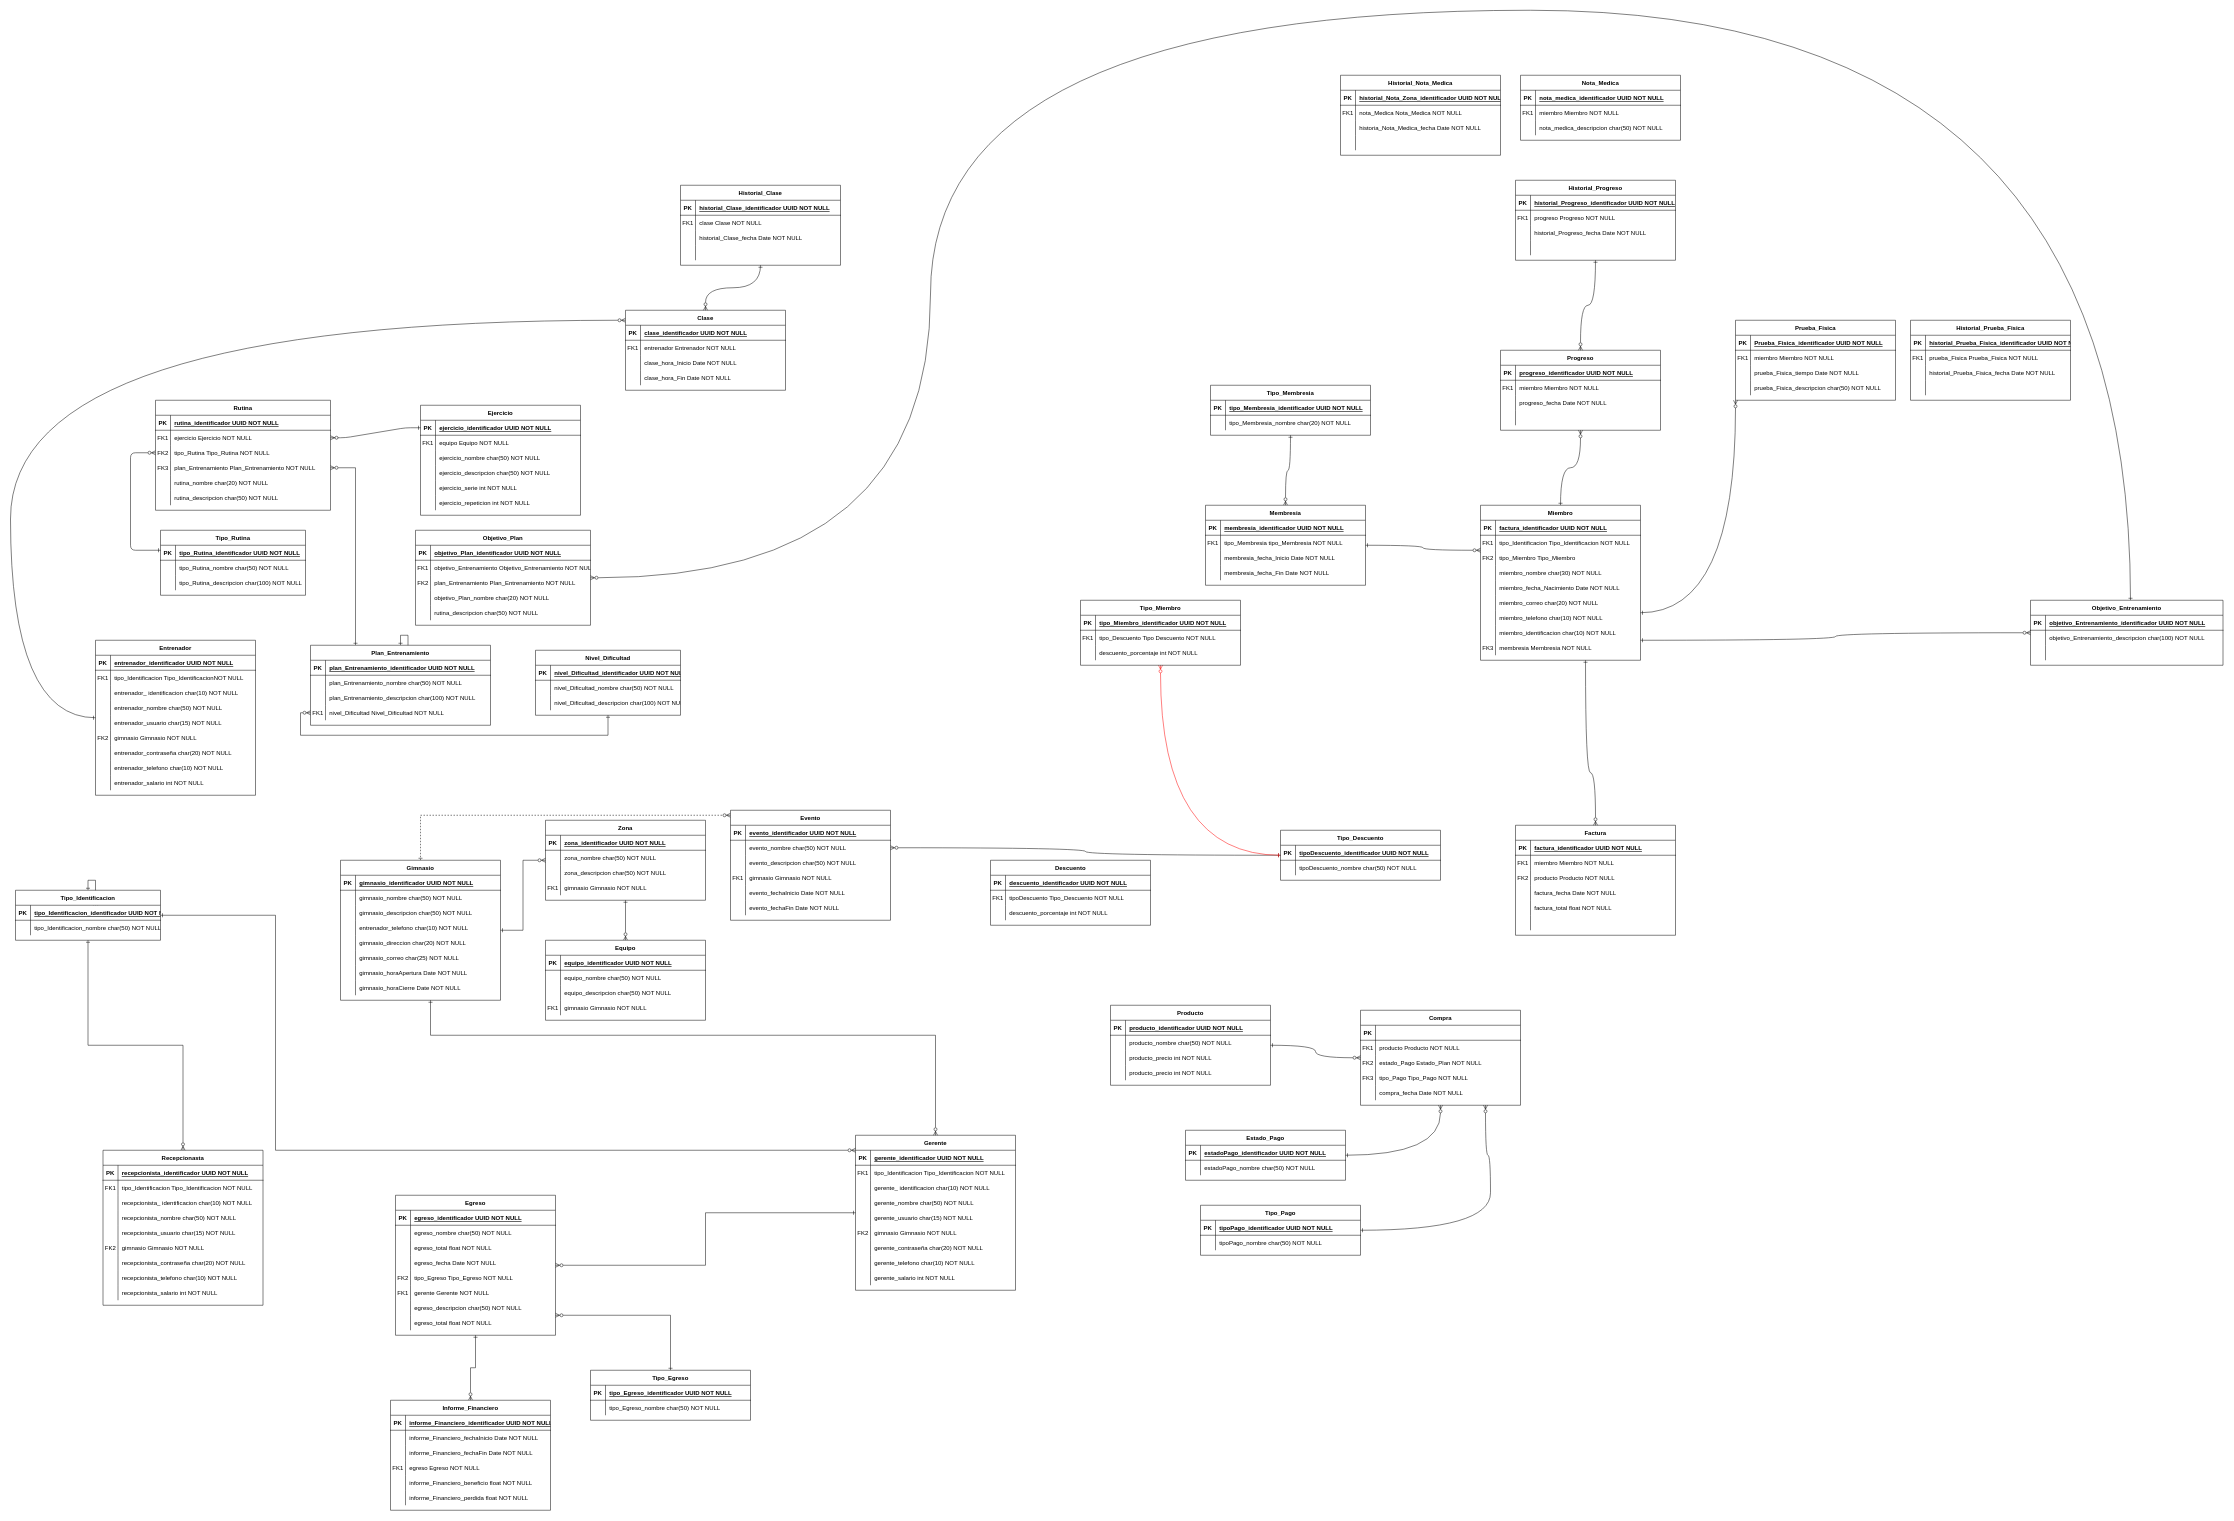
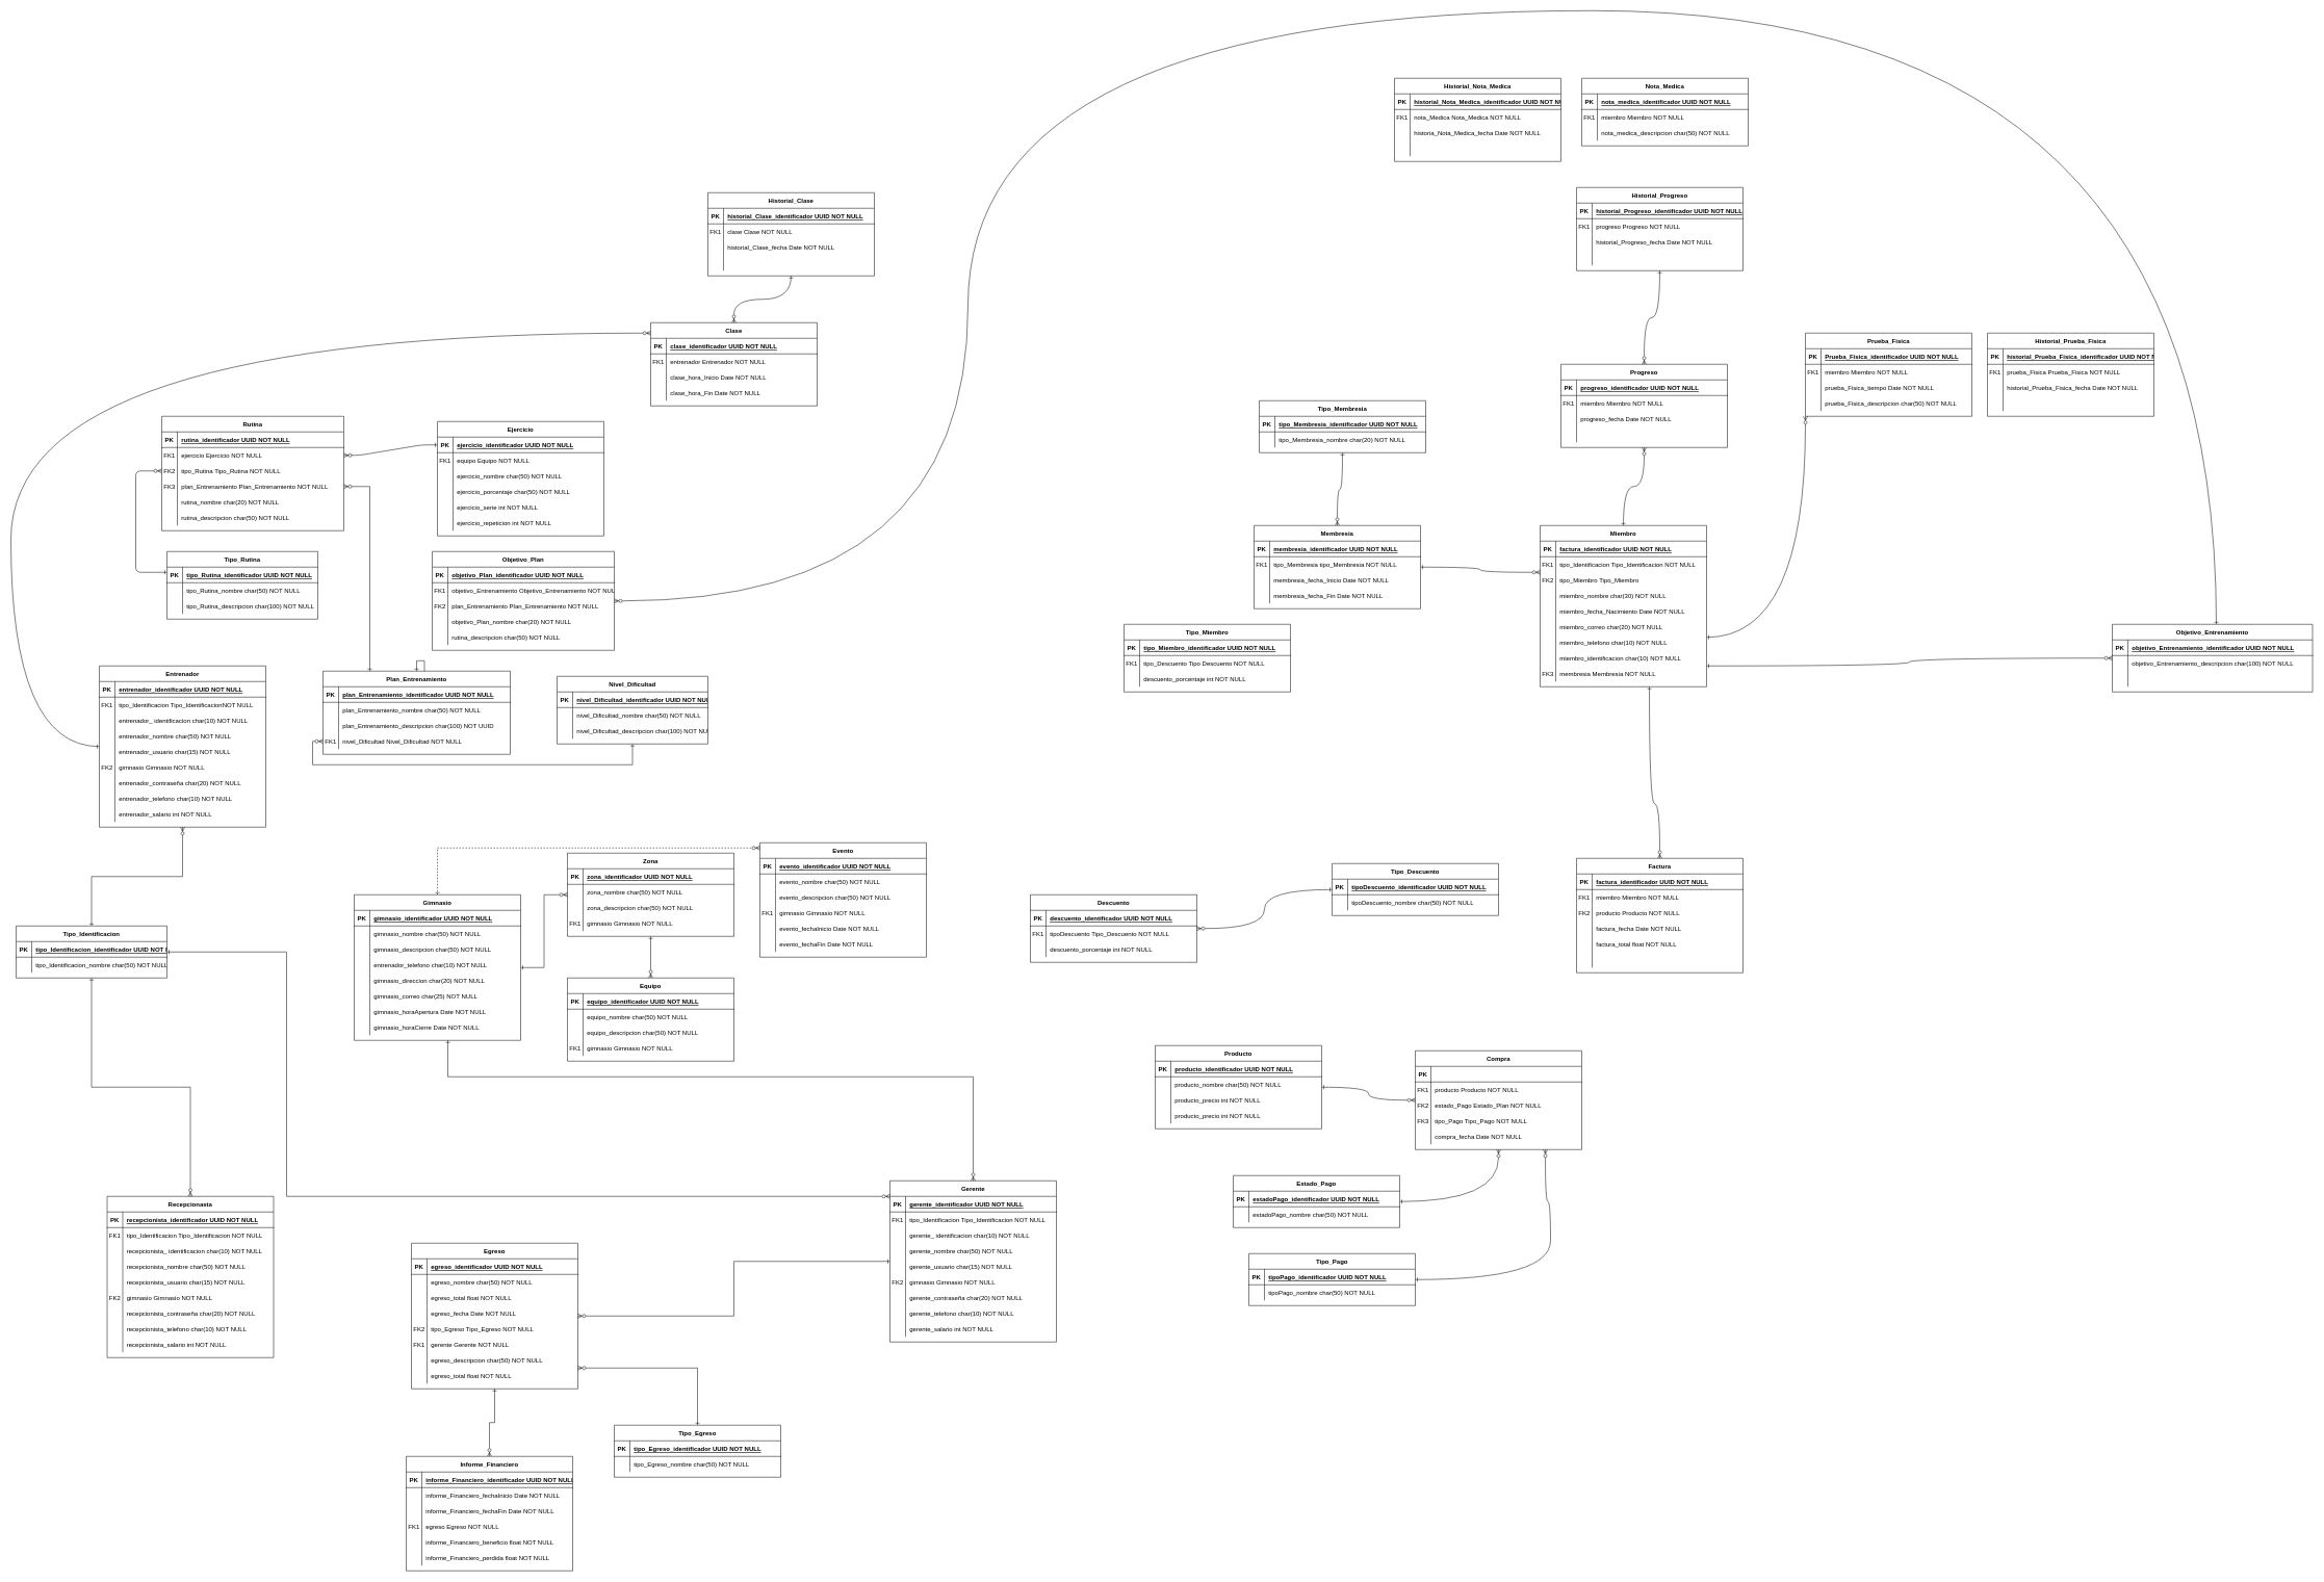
- <mxCell id="504" value="historial_Nota_Zona_identificador UUID NOT NULL " style="shape=partialRectangle;overflow=hidden;connectable=0;fillColor=none;top=0;left=0;bottom=0;right=0;align=left;spacingLeft=6;fontStyle=5;" parent="502" vertex="1"><mxGeometry x="30" width="290" height="30" as="geometry"><mxRectangle width="290" height="30" as="alternateBounds" /></mxGeometry></mxCell>
+ <mxCell id="504" value="historial_Nota_Medica_identificador UUID NOT NULL " style="shape=partialRectangle;overflow=hidden;connectable=0;fillColor=none;top=0;left=0;bottom=0;right=0;align=left;spacingLeft=6;fontStyle=5;" parent="502" vertex="1"><mxGeometry x="30" width="290" height="30" as="geometry"><mxRectangle width="290" height="30" as="alternateBounds" /></mxGeometry></mxCell>
- <mxCell id="45" value="ejercicio_descripcion char(50) NOT NULL" style="shape=partialRectangle;overflow=hidden;connectable=0;fillColor=none;top=0;left=0;bottom=0;right=0;align=left;spacingLeft=6;" parent="43" vertex="1"><mxGeometry x="30" width="290" height="30" as="geometry"><mxRectangle width="290" height="30" as="alternateBounds" /></mxGeometry></mxCell>
+ <mxCell id="45" value="ejercicio_porcentaje char(50) NOT NULL" style="shape=partialRectangle;overflow=hidden;connectable=0;fillColor=none;top=0;left=0;bottom=0;right=0;align=left;spacingLeft=6;" parent="43" vertex="1"><mxGeometry x="30" width="290" height="30" as="geometry"><mxRectangle width="290" height="30" as="alternateBounds" /></mxGeometry></mxCell>
- <mxCell id="63" value="plan_Entrenamiento_descripcion char(100) NOT NULL" style="shape=partialRectangle;overflow=hidden;connectable=0;fillColor=none;top=0;left=0;bottom=0;right=0;align=left;spacingLeft=6;" parent="61" vertex="1"><mxGeometry x="30" width="330" height="30" as="geometry"><mxRectangle width="330" height="30" as="alternateBounds" /></mxGeometry></mxCell>
+ <mxCell id="63" value="plan_Entrenamiento_descripcion char(100) NOT UUID" style="shape=partialRectangle;overflow=hidden;connectable=0;fillColor=none;top=0;left=0;bottom=0;right=0;align=left;spacingLeft=6;" parent="61" vertex="1"><mxGeometry x="30" width="330" height="30" as="geometry"><mxRectangle width="330" height="30" as="alternateBounds" /></mxGeometry></mxCell>
- <mxCell id="363" style="edgeStyle=orthogonalEdgeStyle;curved=1;rounded=0;orthogonalLoop=1;jettySize=auto;html=1;startArrow=ERone;startFill=0;endArrow=ERzeroToMany;endFill=0;strokeColor=#FF0000;" parent="1" source="364" target="381" edge="1"><mxGeometry relative="1" as="geometry" /></mxCell>
- <mxCell id="362" style="edgeStyle=orthogonalEdgeStyle;curved=1;rounded=0;orthogonalLoop=1;jettySize=auto;html=1;startArrow=ERone;startFill=0;endArrow=ERzeroToMany;endFill=0;" parent="1" source="364" target="251" edge="1"><mxGeometry relative="1" as="geometry" /></mxCell>
+ <mxCell id="362" style="edgeStyle=orthogonalEdgeStyle;curved=1;rounded=0;orthogonalLoop=1;jettySize=auto;html=1;startArrow=ERone;startFill=0;endArrow=ERzeroToMany;endFill=0;" parent="1" source="364" target="371" edge="1"><mxGeometry relative="1" as="geometry" /></mxCell>
- <mxCell id="180" style="edgeStyle=orthogonalEdgeStyle;rounded=0;orthogonalLoop=1;jettySize=auto;html=1;startArrow=ERone;startFill=0;endArrow=ERzeroToMany;endFill=0;" parent="1" source="183" target="186" edge="1"><mxGeometry relative="1" as="geometry" /></mxCell>
+ <mxCell id="180" style="edgeStyle=orthogonalEdgeStyle;rounded=0;orthogonalLoop=1;jettySize=auto;html=1;startArrow=ERone;startFill=0;endArrow=ERzeroToMany;endFill=0;" parent="1" source="183" target="95" edge="1"><mxGeometry relative="1" as="geometry" /></mxCell>
